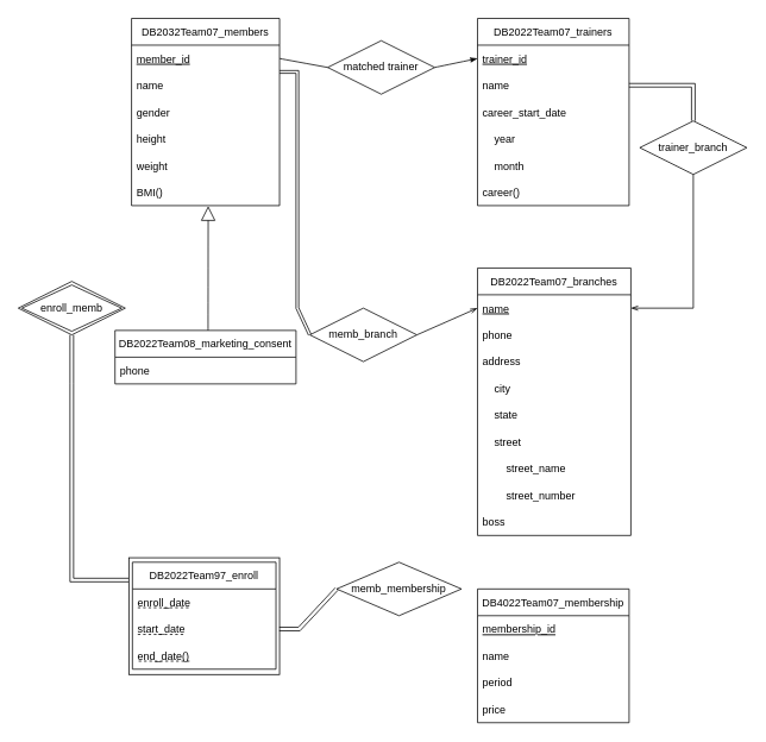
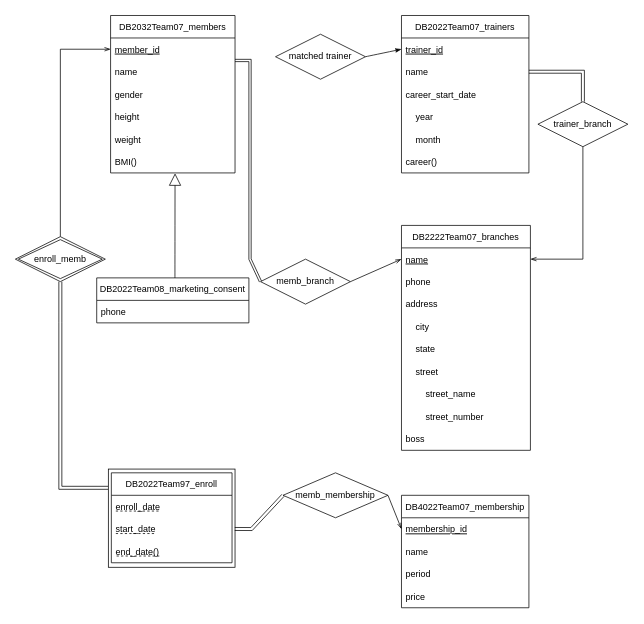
- <mxCell id="40" style="edgeStyle=none;curved=1;rounded=0;orthogonalLoop=1;jettySize=auto;html=1;exitX=1;exitY=0.5;exitDx=0;exitDy=0;entryX=0;entryY=0.5;entryDx=0;entryDy=0;endArrow=none;endFill=0;sourcePerimeterSpacing=8;targetPerimeterSpacing=8;" parent="1" source="4" target="39" edge="1"><mxGeometry relative="1" as="geometry" /></mxCell>
+ <mxCell id="51" style="edgeStyle=none;rounded=0;orthogonalLoop=1;jettySize=auto;html=1;exitX=0.5;exitY=0;exitDx=0;exitDy=0;entryX=0;entryY=0.5;entryDx=0;entryDy=0;endArrow=openThin;endFill=0;sourcePerimeterSpacing=8;targetPerimeterSpacing=8;" parent="1" source="52" target="4" edge="1"><mxGeometry relative="1" as="geometry"><Array as="points"><mxPoint x="80" y="65" /></Array></mxGeometry></mxCell>
- <mxCell id="16" value="DB2022Team07_branches" style="swimlane;fontStyle=0;childLayout=stackLayout;horizontal=1;startSize=30;horizontalStack=0;resizeParent=1;resizeParentMax=0;resizeLast=0;collapsible=1;marginBottom=0;hachureGap=4;" parent="1" vertex="1"><mxGeometry x="535" y="300" width="172" height="300" as="geometry" /></mxCell>
+ <mxCell id="16" value="DB2222Team07_branches" style="swimlane;fontStyle=0;childLayout=stackLayout;horizontal=1;startSize=30;horizontalStack=0;resizeParent=1;resizeParentMax=0;resizeLast=0;collapsible=1;marginBottom=0;hachureGap=4;" parent="1" vertex="1"><mxGeometry x="535" y="300" width="172" height="300" as="geometry" /></mxCell>
+ <mxCell id="47" style="edgeStyle=none;rounded=0;orthogonalLoop=1;jettySize=auto;html=1;exitX=1;exitY=0.5;exitDx=0;exitDy=0;entryX=0;entryY=0.5;entryDx=0;entryDy=0;endArrow=openThin;endFill=0;sourcePerimeterSpacing=8;targetPerimeterSpacing=8;" parent="1" source="49" target="27" edge="1"><mxGeometry relative="1" as="geometry" /></mxCell>
